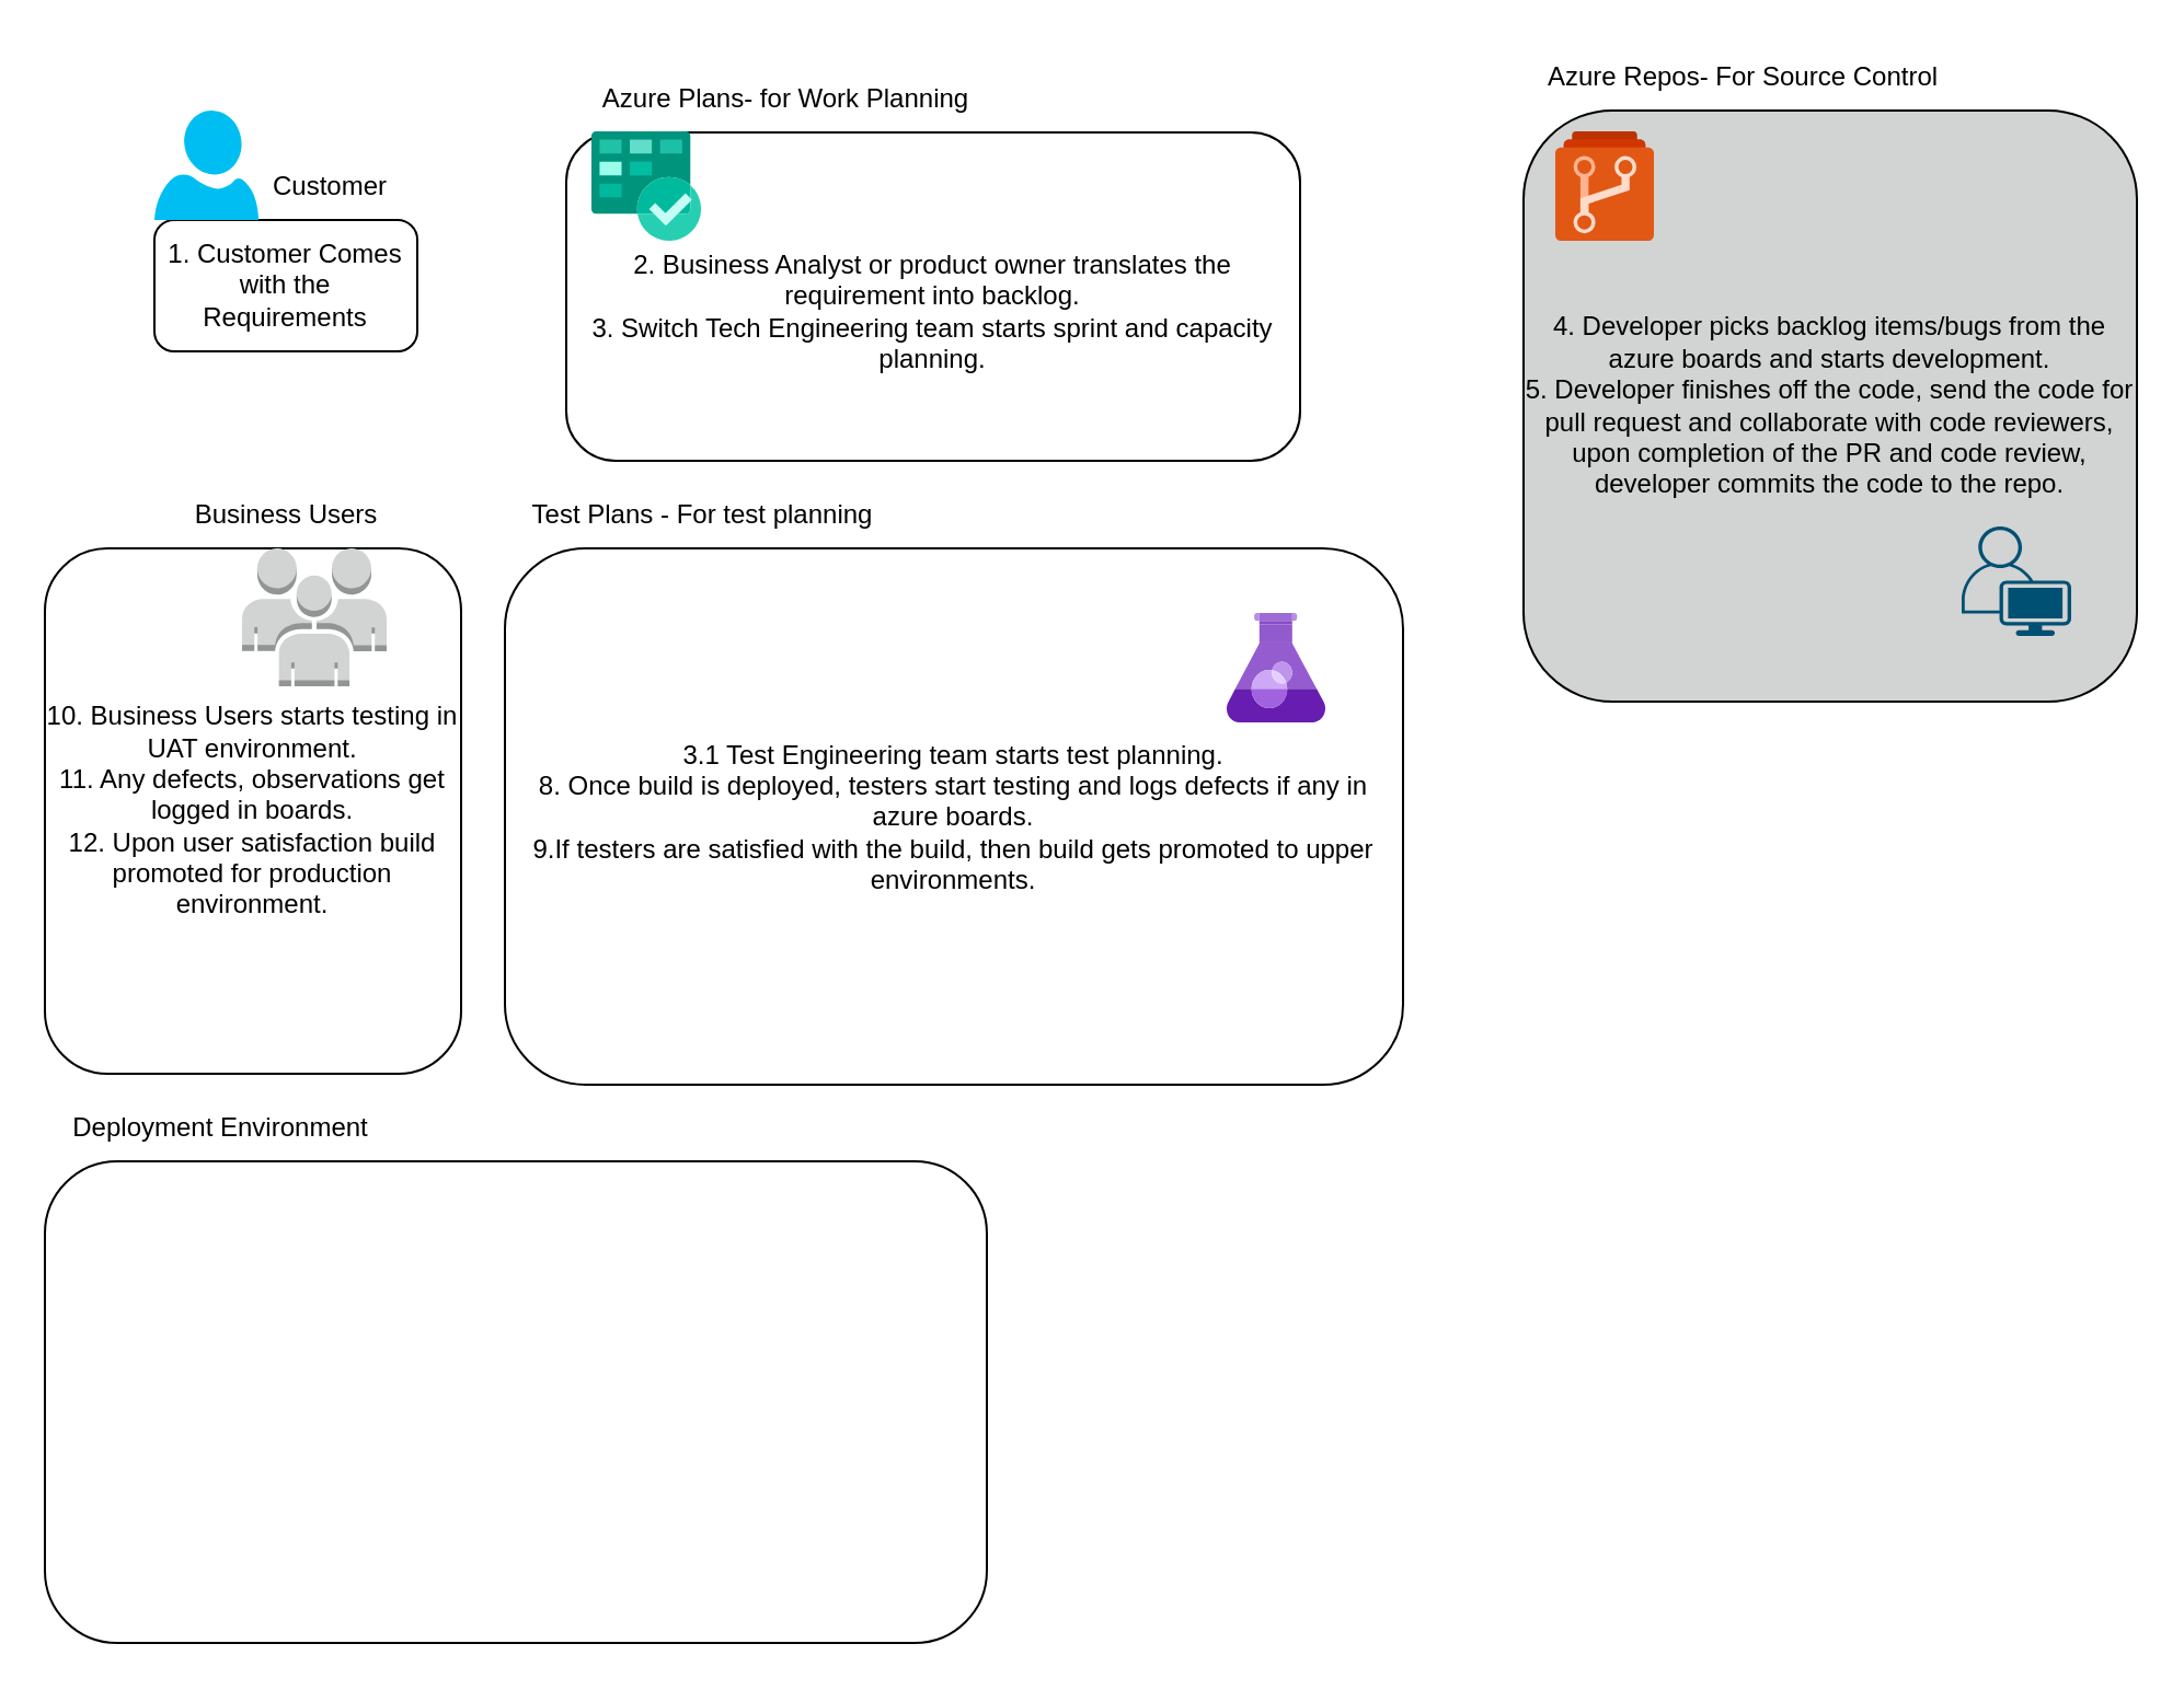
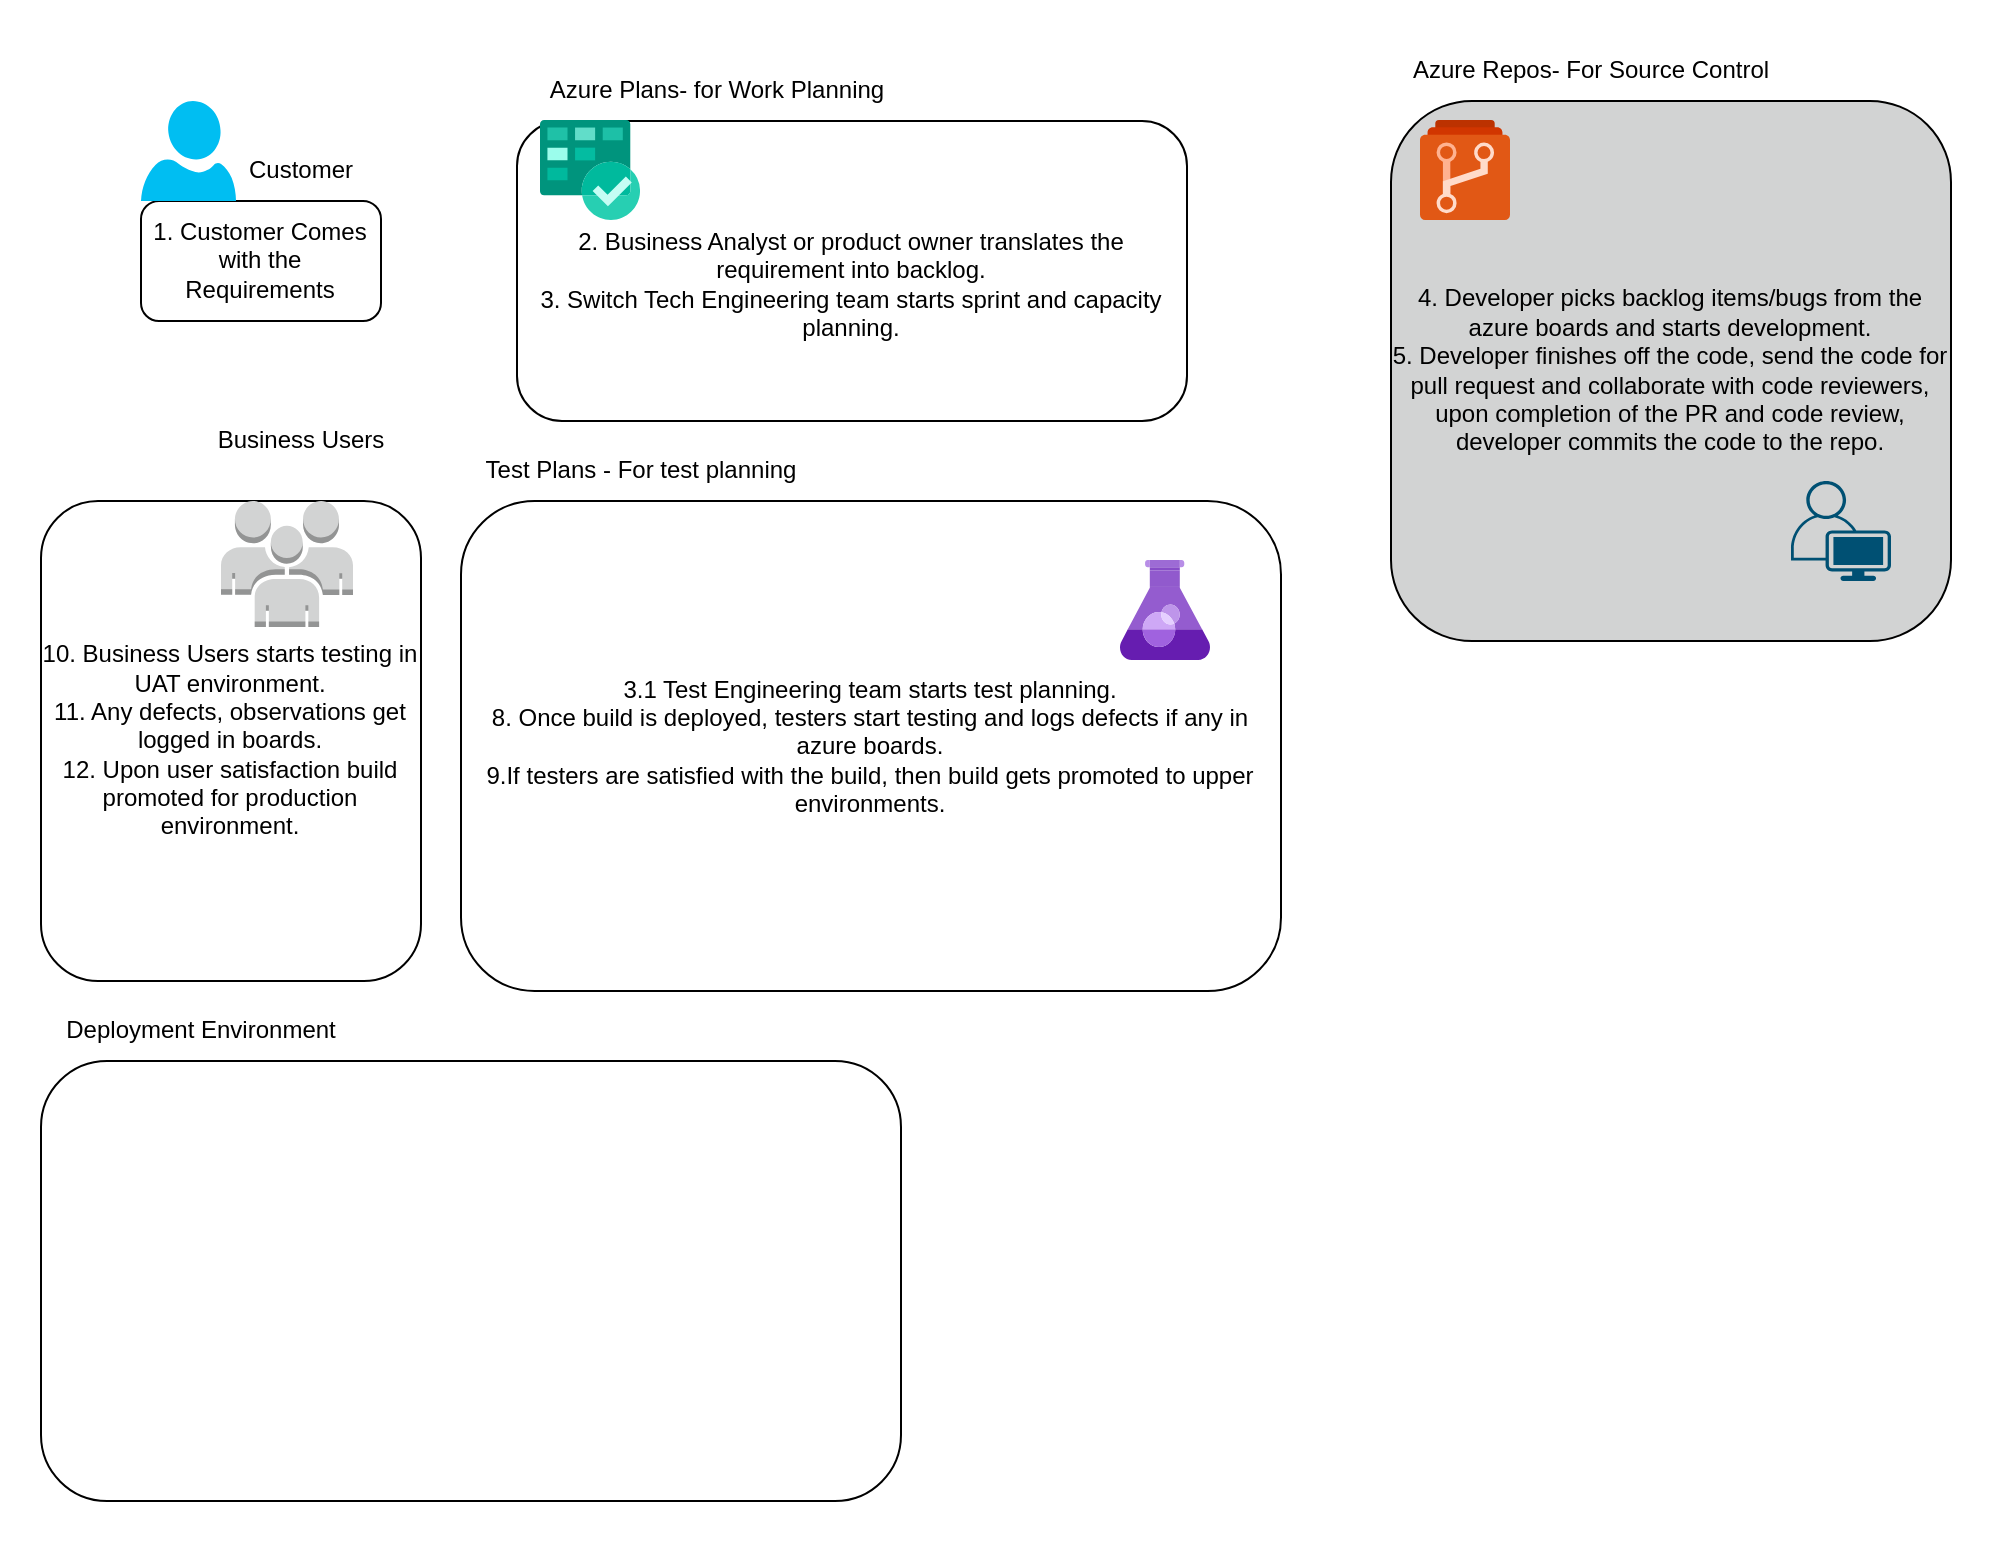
- <mxCell id="16" value="Business Users" style="text;html=1;align=center;verticalAlign=middle;resizable=0;points=[];autosize=1;strokeColor=none;fillColor=none;" vertex="1" parent="1"><mxGeometry x="75" y="220" width="110" height="30" as="geometry" /></mxCell>
+ <mxCell id="16" value="Business Users" style="text;html=1;align=center;verticalAlign=middle;resizable=0;points=[];autosize=1;strokeColor=none;fillColor=none;" vertex="1" parent="1"><mxGeometry x="95" y="205" width="110" height="30" as="geometry" /></mxCell>
